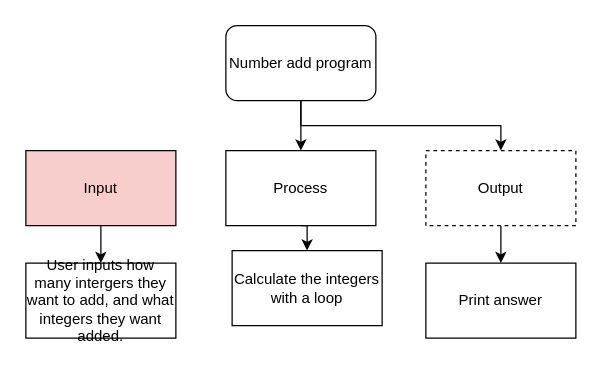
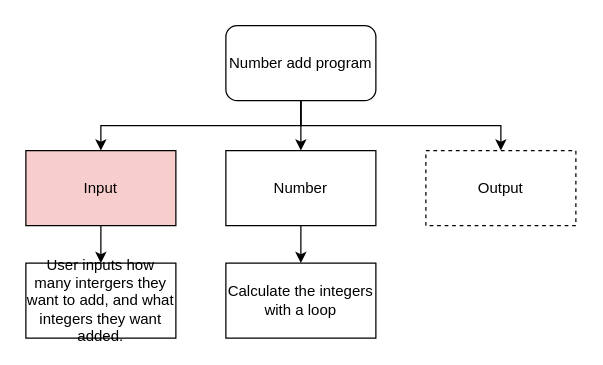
+ <mxCell id="3" style="edgeStyle=orthogonalEdgeStyle;rounded=0;orthogonalLoop=1;jettySize=auto;html=1;exitX=0.5;exitY=1;exitDx=0;exitDy=0;entryX=0.5;entryY=0;entryDx=0;entryDy=0;" edge="1" parent="1" source="5" target="7"><mxGeometry relative="1" as="geometry" /></mxCell>
- <mxCell id="9" value="Process" style="rounded=0;whiteSpace=wrap;html=1;" vertex="1" parent="1"><mxGeometry x="180" y="120" width="120" height="60" as="geometry" /></mxCell>
+ <mxCell id="9" value="Number" style="rounded=0;whiteSpace=wrap;html=1;" vertex="1" parent="1"><mxGeometry x="180" y="120" width="120" height="60" as="geometry" /></mxCell>
- <mxCell id="10" style="edgeStyle=orthogonalEdgeStyle;rounded=0;orthogonalLoop=1;jettySize=auto;html=1;exitX=0.5;exitY=1;exitDx=0;exitDy=0;entryX=0.5;entryY=0;entryDx=0;entryDy=0;" edge="1" parent="1" source="11" target="14"><mxGeometry relative="1" as="geometry" /></mxCell>
- <mxCell id="13" value="Calculate the integers with a loop" style="rounded=0;whiteSpace=wrap;html=1;" vertex="1" parent="1"><mxGeometry x="185" y="200" width="120" height="60" as="geometry" /></mxCell>
+ <mxCell id="13" value="Calculate the integers with a loop" style="rounded=0;whiteSpace=wrap;html=1;" vertex="1" parent="1"><mxGeometry x="180" y="210" width="120" height="60" as="geometry" /></mxCell>
- <mxCell id="14" value="Print answer" style="rounded=0;whiteSpace=wrap;html=1;" vertex="1" parent="1"><mxGeometry x="340" y="210" width="120" height="60" as="geometry" /></mxCell>
